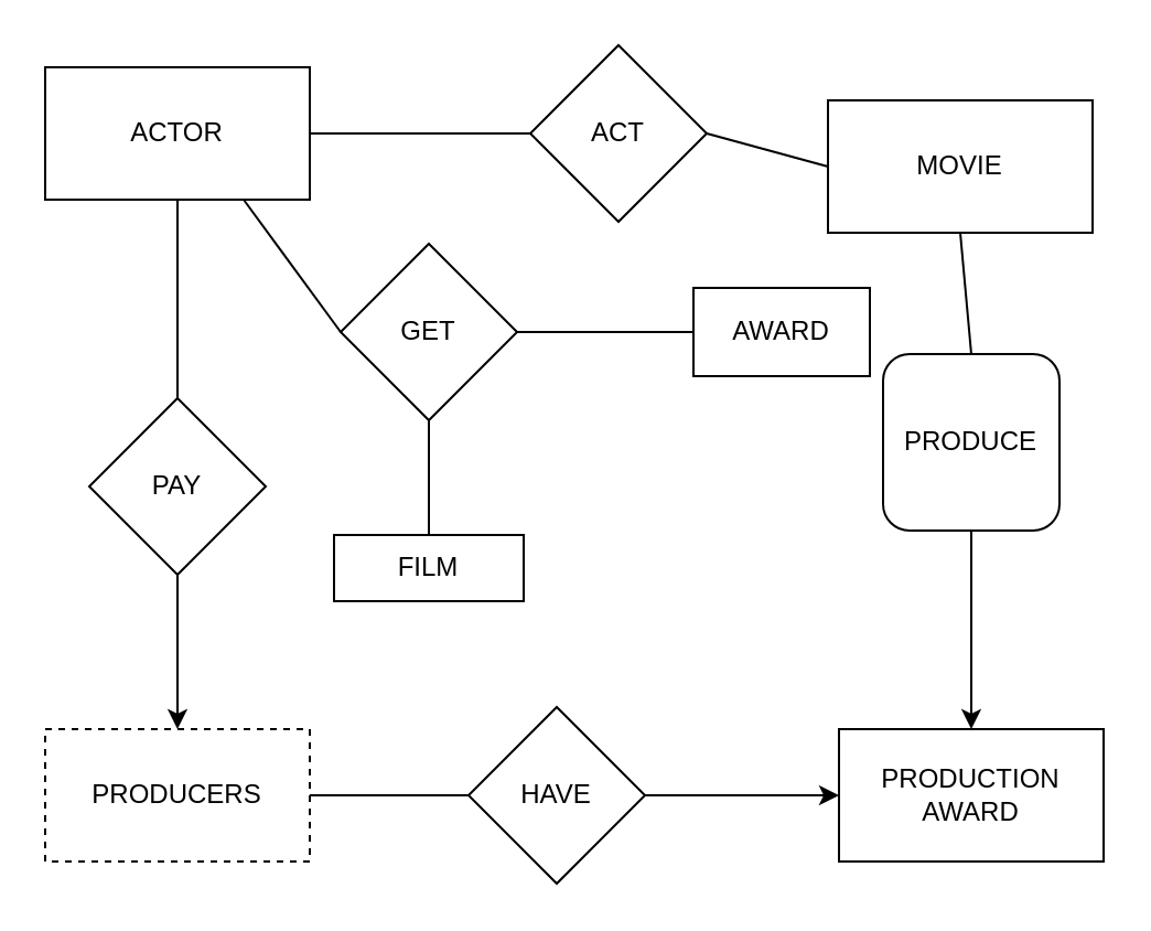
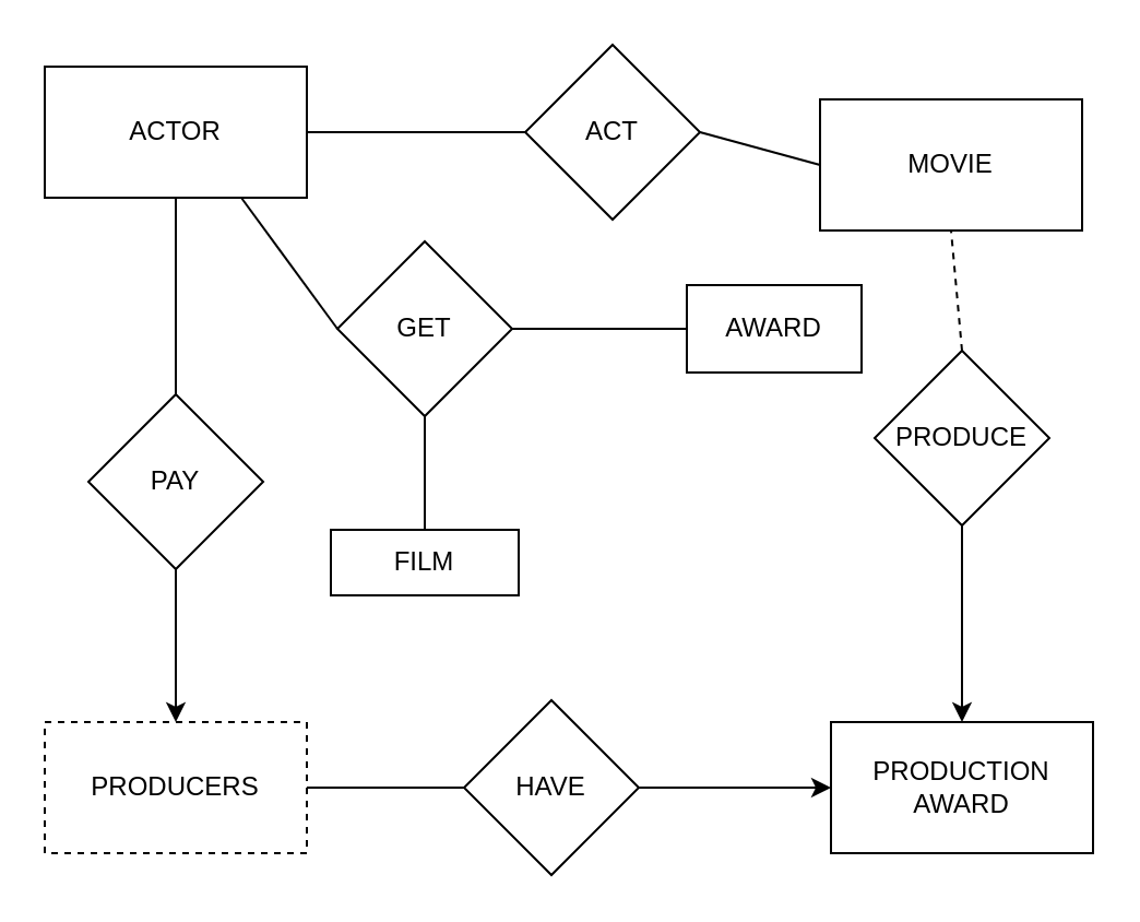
- <mxCell id="14" value="" style="endArrow=none;html=1;rounded=0;entryX=0.5;entryY=1;entryDx=0;entryDy=0;exitX=0.5;exitY=0;exitDx=0;exitDy=0;" parent="1" source="6" target="4" edge="1"><mxGeometry width="50" height="50" relative="1" as="geometry"><mxPoint x="370" y="200" as="sourcePoint" /><mxPoint x="420" y="150" as="targetPoint" /></mxGeometry></mxCell>
+ <mxCell id="14" value="" style="endArrow=none;html=1;rounded=0;entryX=0.5;entryY=1;entryDx=0;entryDy=0;exitX=0.5;exitY=0;exitDx=0;exitDy=0;dashed=1;" parent="1" source="6" target="4" edge="1"><mxGeometry width="50" height="50" relative="1" as="geometry"><mxPoint x="370" y="200" as="sourcePoint" /><mxPoint x="420" y="150" as="targetPoint" /></mxGeometry></mxCell>
- <mxCell id="6" value="PRODUCE" style="whiteSpace=wrap;html=1;rounded=1;" parent="1" vertex="1"><mxGeometry x="400" y="160" width="80" height="80" as="geometry" /></mxCell>
+ <mxCell id="6" value="PRODUCE" style="rhombus;whiteSpace=wrap;html=1;rounded=0;" parent="1" vertex="1"><mxGeometry x="400" y="160" width="80" height="80" as="geometry" /></mxCell>
